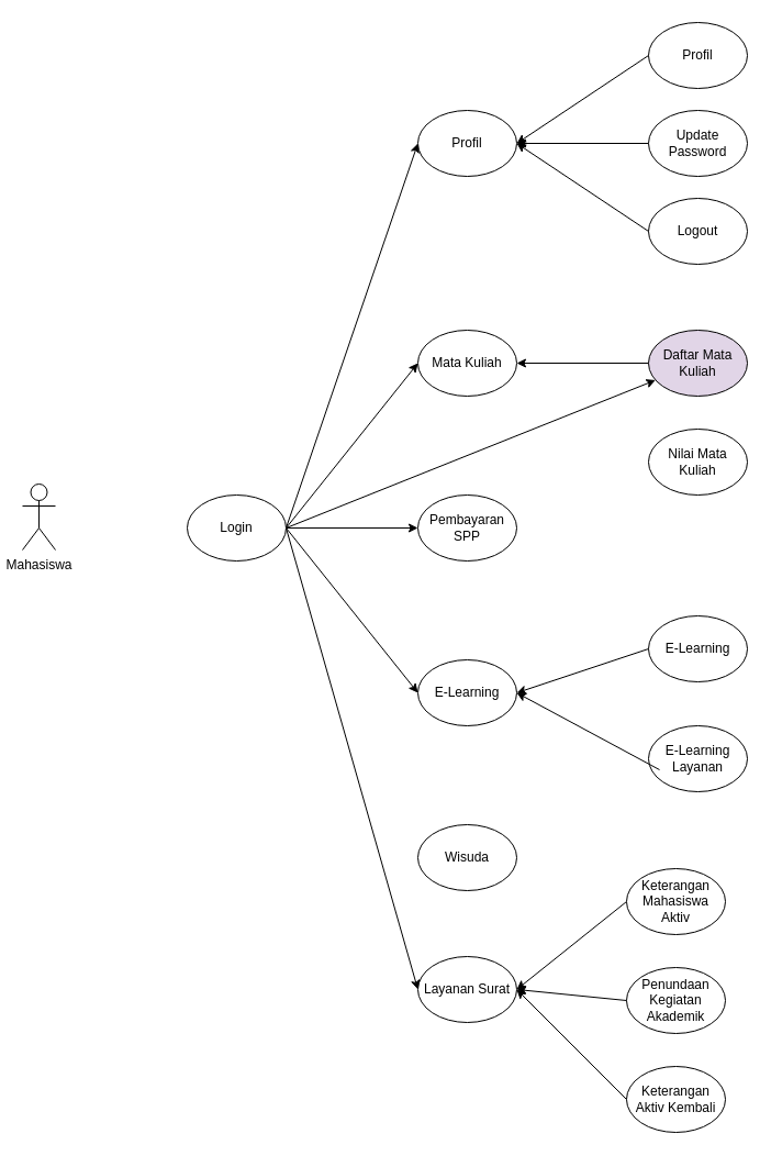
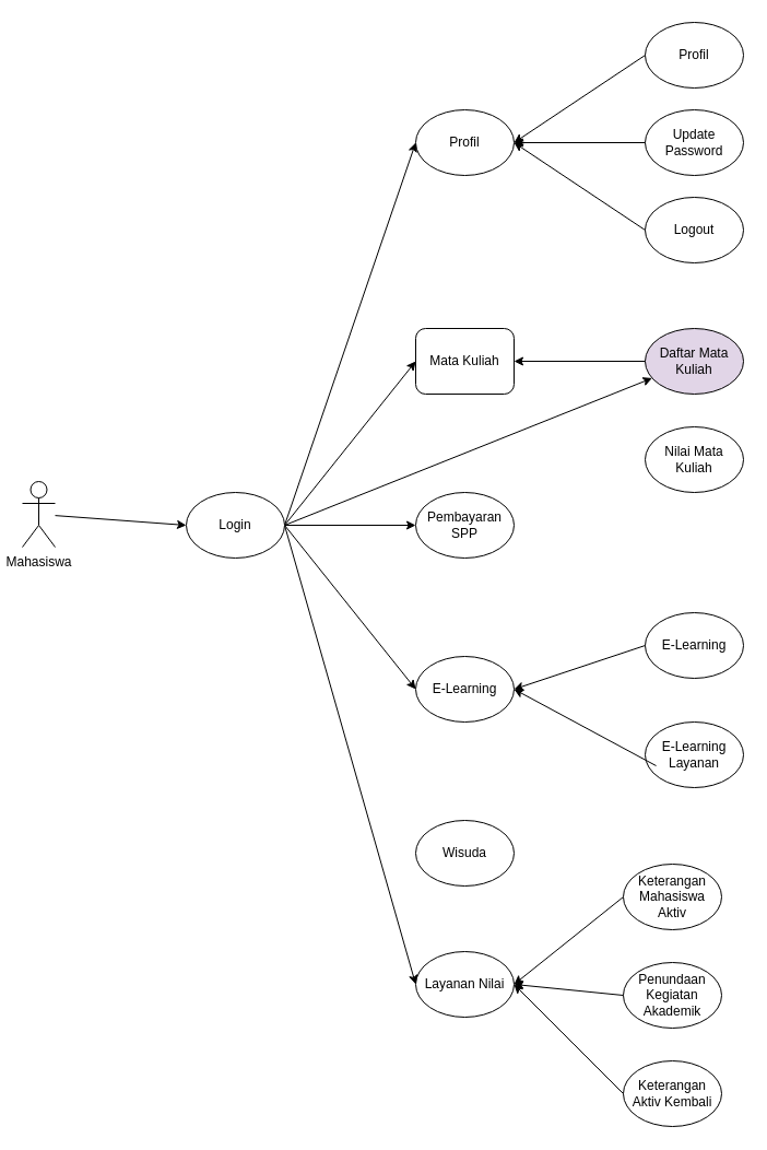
- <mxCell id="11" value="Mata Kuliah" style="ellipse;whiteSpace=wrap;html=1;" vertex="1" parent="1"><mxGeometry x="380" y="300" width="90" height="60" as="geometry" /></mxCell>
+ <mxCell id="11" value="Mata Kuliah" style="whiteSpace=wrap;html=1;rounded=1;" vertex="1" parent="1"><mxGeometry x="380" y="300" width="90" height="60" as="geometry" /></mxCell>
+ <mxCell id="29" value="" style="endArrow=classic;html=1;rounded=0;entryX=0;entryY=0.5;entryDx=0;entryDy=0;" edge="1" parent="1" source="2" target="28"><mxGeometry width="50" height="50" relative="1" as="geometry"><mxPoint x="380" y="410" as="sourcePoint" /><mxPoint x="430" y="360" as="targetPoint" /></mxGeometry></mxCell>
- <mxCell id="19" value="Layanan Surat" style="ellipse;whiteSpace=wrap;html=1;" vertex="1" parent="1"><mxGeometry x="380" y="870" width="90" height="60" as="geometry" /></mxCell>
+ <mxCell id="19" value="Layanan Nilai" style="ellipse;whiteSpace=wrap;html=1;" vertex="1" parent="1"><mxGeometry x="380" y="870" width="90" height="60" as="geometry" /></mxCell>
